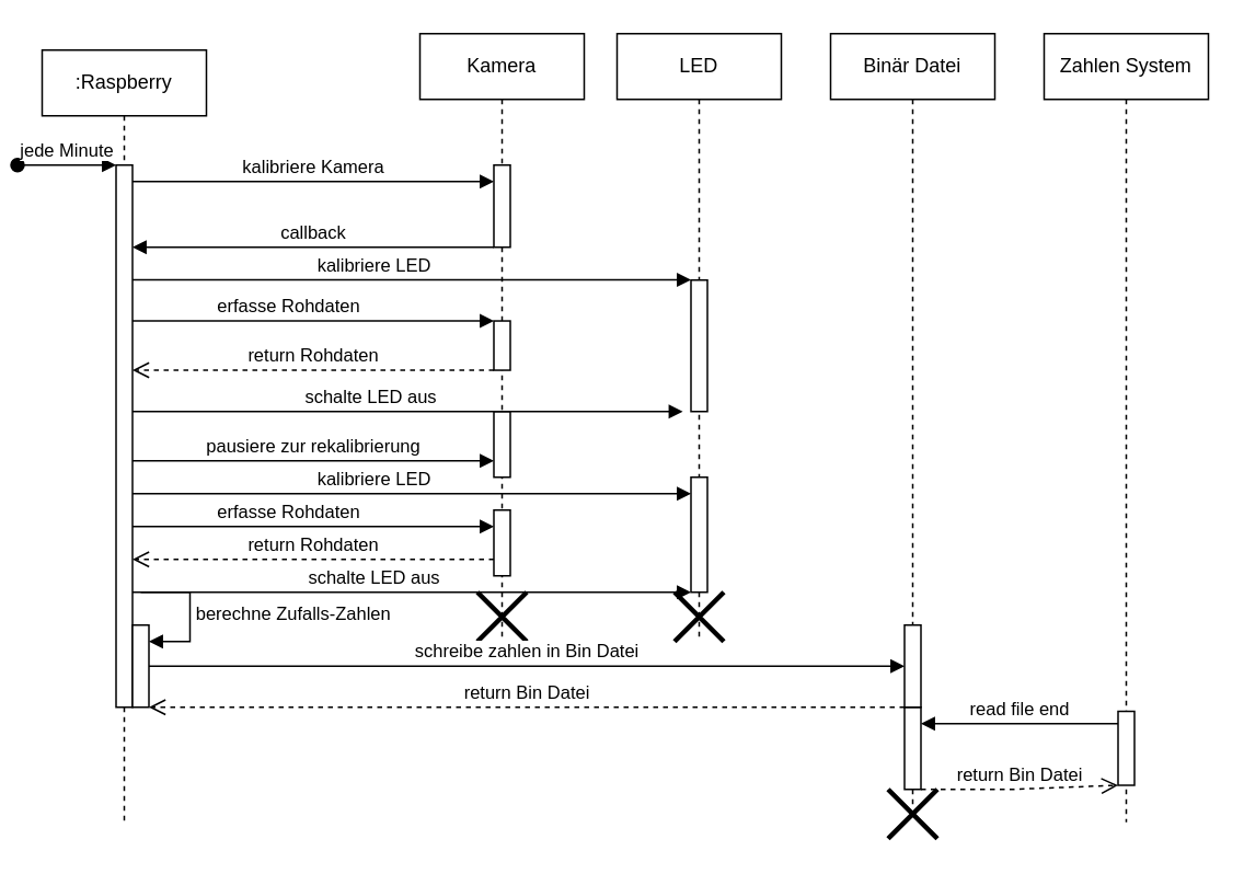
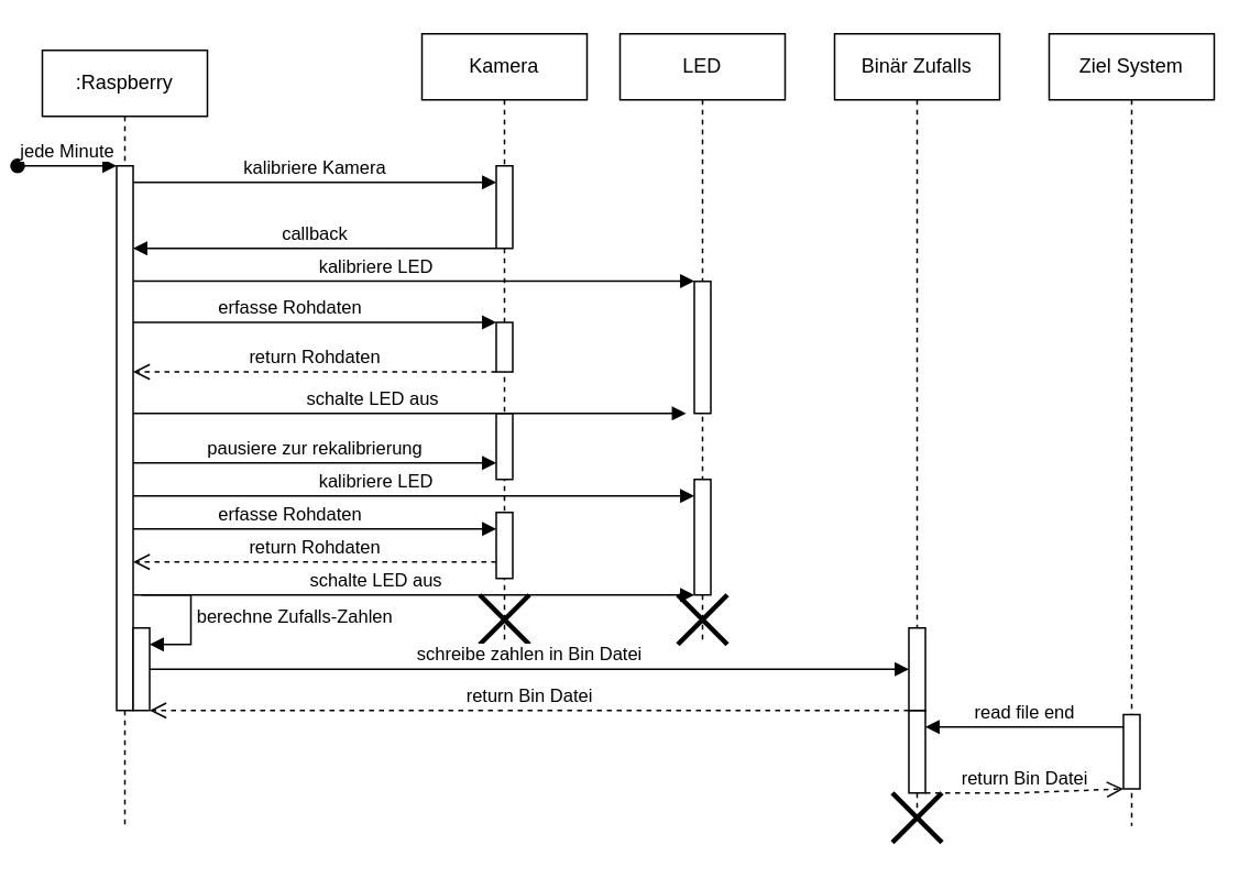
- <mxCell id="24" value="Binär Datei" style="shape=umlLifeline;perimeter=lifelinePerimeter;whiteSpace=wrap;html=1;container=0;dropTarget=0;collapsible=0;recursiveResize=0;outlineConnect=0;portConstraint=eastwest;newEdgeStyle={&quot;edgeStyle&quot;:&quot;elbowEdgeStyle&quot;,&quot;elbow&quot;:&quot;vertical&quot;,&quot;curved&quot;:0,&quot;rounded&quot;:0};" vertex="1" parent="1"><mxGeometry x="500" y="20" width="100" height="470" as="geometry" /></mxCell>
+ <mxCell id="24" value="Binär Zufalls" style="shape=umlLifeline;perimeter=lifelinePerimeter;whiteSpace=wrap;html=1;container=0;dropTarget=0;collapsible=0;recursiveResize=0;outlineConnect=0;portConstraint=eastwest;newEdgeStyle={&quot;edgeStyle&quot;:&quot;elbowEdgeStyle&quot;,&quot;elbow&quot;:&quot;vertical&quot;,&quot;curved&quot;:0,&quot;rounded&quot;:0};" vertex="1" parent="1"><mxGeometry x="500" y="20" width="100" height="470" as="geometry" /></mxCell>
- <mxCell id="19" value="Zahlen System" style="shape=umlLifeline;perimeter=lifelinePerimeter;whiteSpace=wrap;html=1;container=0;dropTarget=0;collapsible=0;recursiveResize=0;outlineConnect=0;portConstraint=eastwest;newEdgeStyle={&quot;edgeStyle&quot;:&quot;elbowEdgeStyle&quot;,&quot;elbow&quot;:&quot;vertical&quot;,&quot;curved&quot;:0,&quot;rounded&quot;:0};" vertex="1" parent="1"><mxGeometry x="630" y="20" width="100" height="480" as="geometry" /></mxCell>
+ <mxCell id="19" value="Ziel System" style="shape=umlLifeline;perimeter=lifelinePerimeter;whiteSpace=wrap;html=1;container=0;dropTarget=0;collapsible=0;recursiveResize=0;outlineConnect=0;portConstraint=eastwest;newEdgeStyle={&quot;edgeStyle&quot;:&quot;elbowEdgeStyle&quot;,&quot;elbow&quot;:&quot;vertical&quot;,&quot;curved&quot;:0,&quot;rounded&quot;:0};" vertex="1" parent="1"><mxGeometry x="630" y="20" width="100" height="480" as="geometry" /></mxCell>
